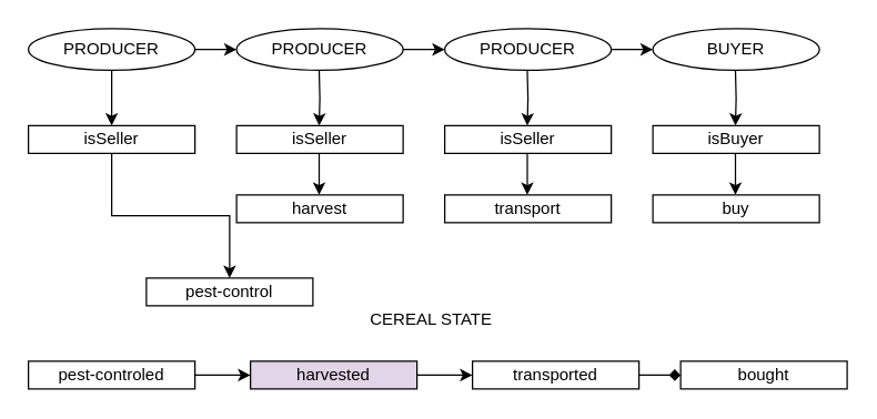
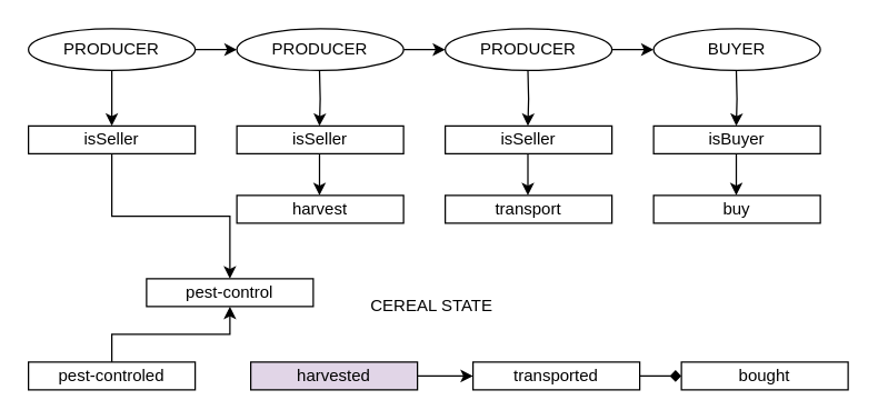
- <mxCell id="25" value="CEREAL STATE" style="text;html=1;align=center;verticalAlign=middle;resizable=0;points=[];autosize=1;strokeColor=none;fillColor=none;" parent="1" vertex="1"><mxGeometry x="260" y="220" width="100" height="20" as="geometry" /></mxCell>
+ <mxCell id="25" value="CEREAL STATE" style="text;html=1;align=center;verticalAlign=middle;resizable=0;points=[];autosize=1;strokeColor=none;fillColor=none;" parent="1" vertex="1"><mxGeometry x="260" y="210" width="100" height="20" as="geometry" /></mxCell>
- <mxCell id="26" value="" style="edgeStyle=orthogonalEdgeStyle;rounded=0;orthogonalLoop=1;jettySize=auto;html=1;" parent="1" source="27" target="29" edge="1"><mxGeometry relative="1" as="geometry" /></mxCell>
+ <mxCell id="26" value="" style="edgeStyle=orthogonalEdgeStyle;rounded=0;orthogonalLoop=1;jettySize=auto;html=1;" parent="1" source="27" target="7" edge="1"><mxGeometry relative="1" as="geometry" /></mxCell>
